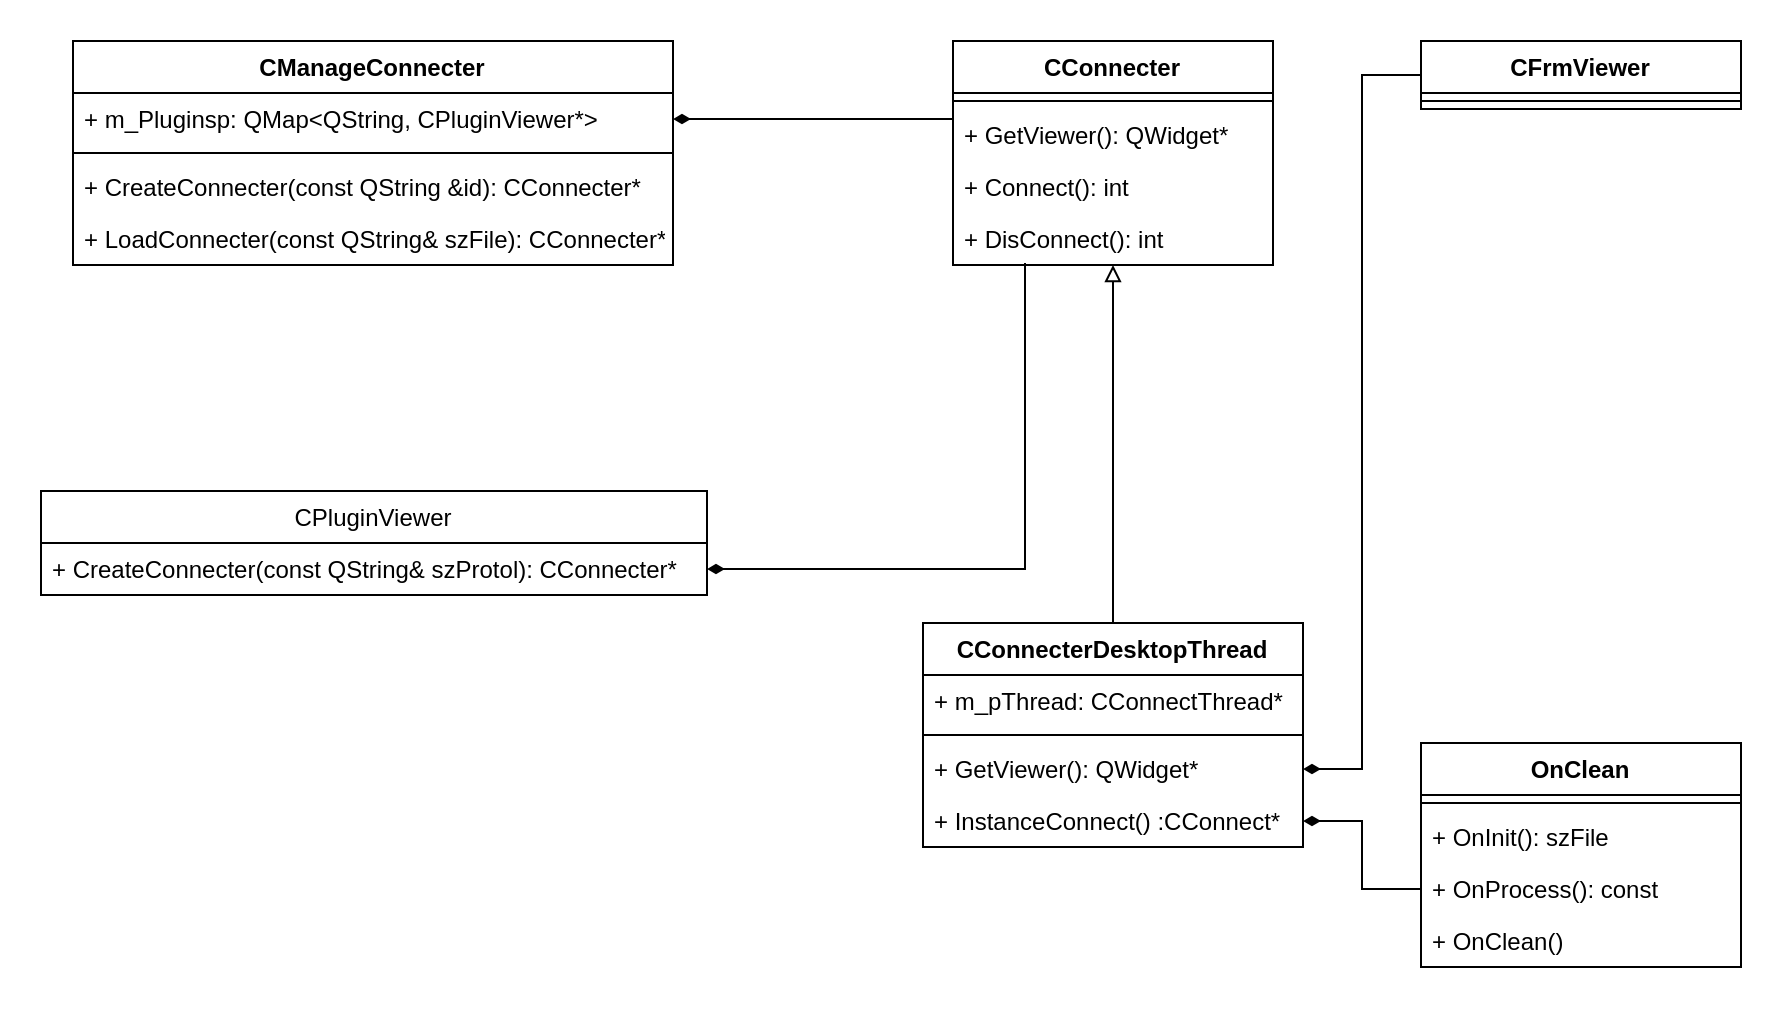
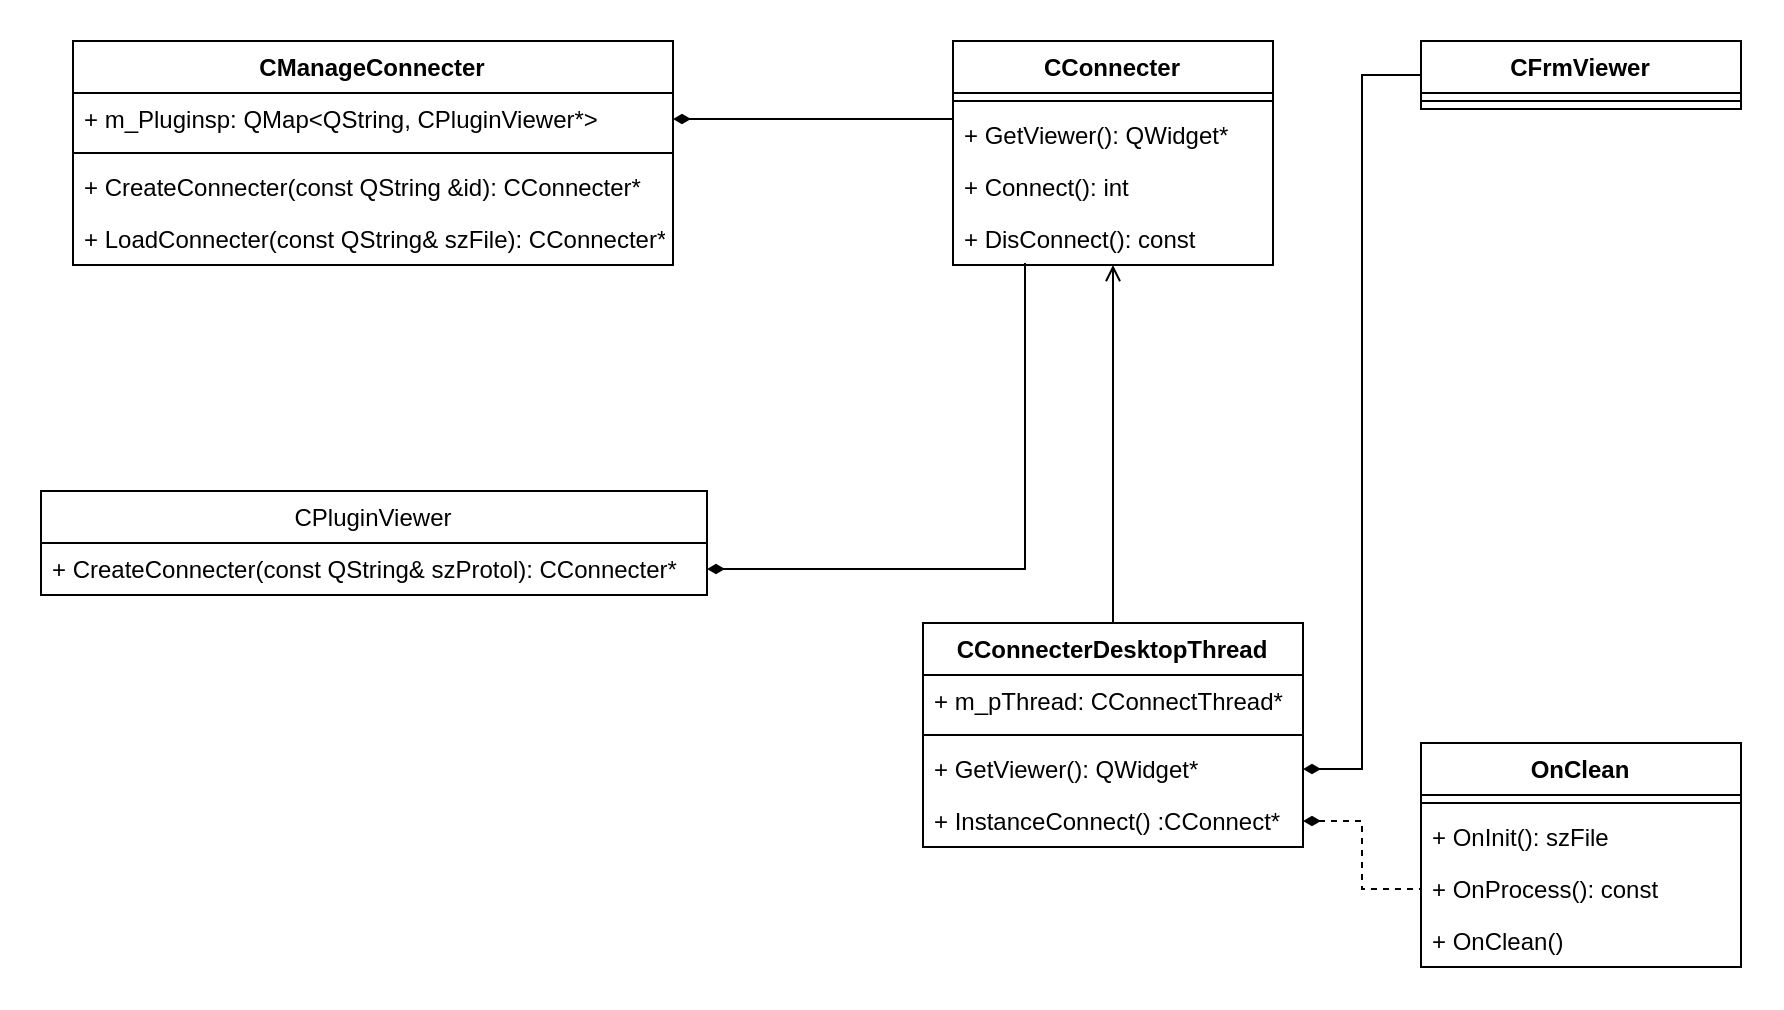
- <mxCell id="12" value="+ DisConnect(): int" style="text;strokeColor=none;fillColor=none;align=left;verticalAlign=top;spacingLeft=4;spacingRight=4;overflow=hidden;rotatable=0;points=[[0,0.5],[1,0.5]];portConstraint=eastwest;" parent="8" vertex="1"><mxGeometry y="86" width="160" height="26" as="geometry" /></mxCell>
+ <mxCell id="12" value="+ DisConnect(): const" style="text;strokeColor=none;fillColor=none;align=left;verticalAlign=top;spacingLeft=4;spacingRight=4;overflow=hidden;rotatable=0;points=[[0,0.5],[1,0.5]];portConstraint=eastwest;" parent="8" vertex="1"><mxGeometry y="86" width="160" height="26" as="geometry" /></mxCell>
- <mxCell id="13" value="" style="edgeStyle=orthogonalEdgeStyle;rounded=0;orthogonalLoop=1;jettySize=auto;html=1;entryX=0.5;entryY=1;entryDx=0;entryDy=0;endArrow=block;endFill=0;" parent="1" source="15" target="8" edge="1"><mxGeometry relative="1" as="geometry"><mxPoint x="556" y="230" as="targetPoint" /></mxGeometry></mxCell>
+ <mxCell id="13" value="" style="edgeStyle=orthogonalEdgeStyle;rounded=0;orthogonalLoop=1;jettySize=auto;html=1;entryX=0.5;entryY=1;entryDx=0;entryDy=0;endArrow=open;endFill=0;" parent="1" source="15" target="8" edge="1"><mxGeometry relative="1" as="geometry"><mxPoint x="556" y="230" as="targetPoint" /></mxGeometry></mxCell>
- <mxCell id="14" style="edgeStyle=orthogonalEdgeStyle;rounded=0;orthogonalLoop=1;jettySize=auto;html=1;entryX=0;entryY=0.5;entryDx=0;entryDy=0;endArrow=none;endFill=0;startArrow=diamondThin;startFill=1;exitX=1;exitY=0.5;exitDx=0;exitDy=0;" parent="1" source="19" target="25" edge="1"><mxGeometry relative="1" as="geometry" /></mxCell>
+ <mxCell id="14" style="edgeStyle=orthogonalEdgeStyle;rounded=0;orthogonalLoop=1;jettySize=auto;html=1;entryX=0;entryY=0.5;entryDx=0;entryDy=0;endArrow=none;endFill=0;startArrow=diamondThin;startFill=1;exitX=1;exitY=0.5;exitDx=0;exitDy=0;dashed=1;" parent="1" source="19" target="25" edge="1"><mxGeometry relative="1" as="geometry" /></mxCell>
